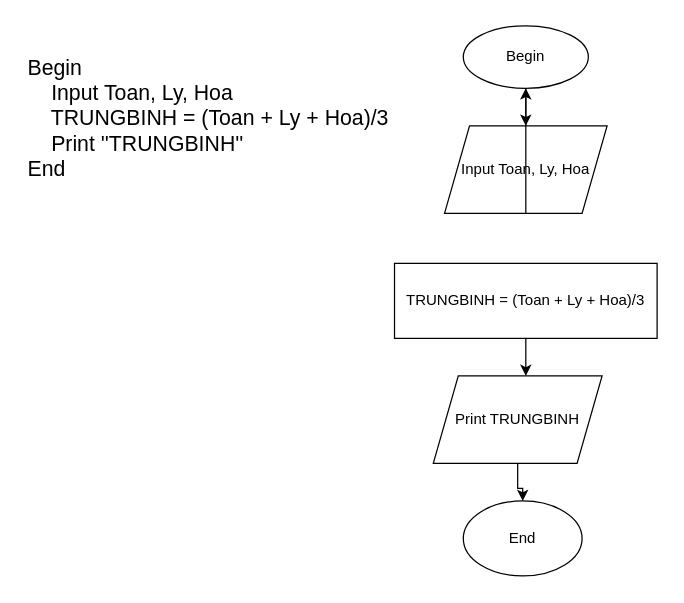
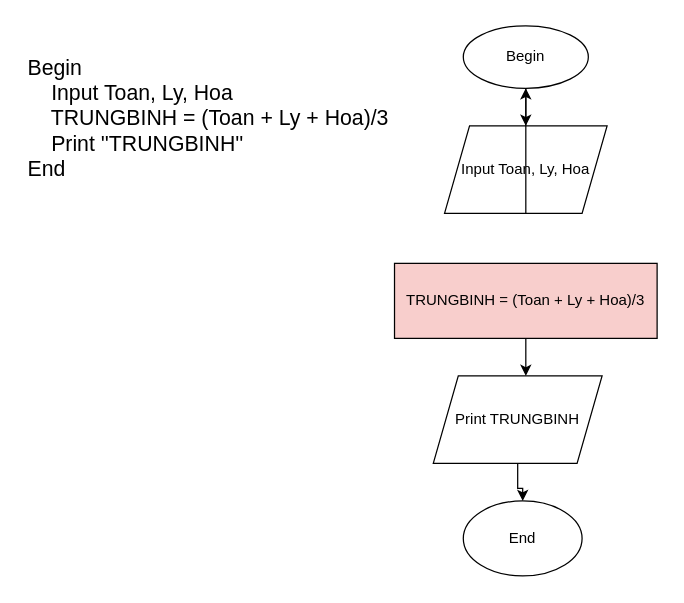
- <mxCell id="5" value="TRUNGBINH = (Toan + Ly + Hoa)/3" style="rounded=0;whiteSpace=wrap;html=1;" vertex="1" parent="1"><mxGeometry x="315" y="210" width="210" height="60" as="geometry" /></mxCell>
+ <mxCell id="5" value="TRUNGBINH = (Toan + Ly + Hoa)/3" style="rounded=0;whiteSpace=wrap;html=1;fillColor=#f8cecc;" vertex="1" parent="1"><mxGeometry x="315" y="210" width="210" height="60" as="geometry" /></mxCell>
